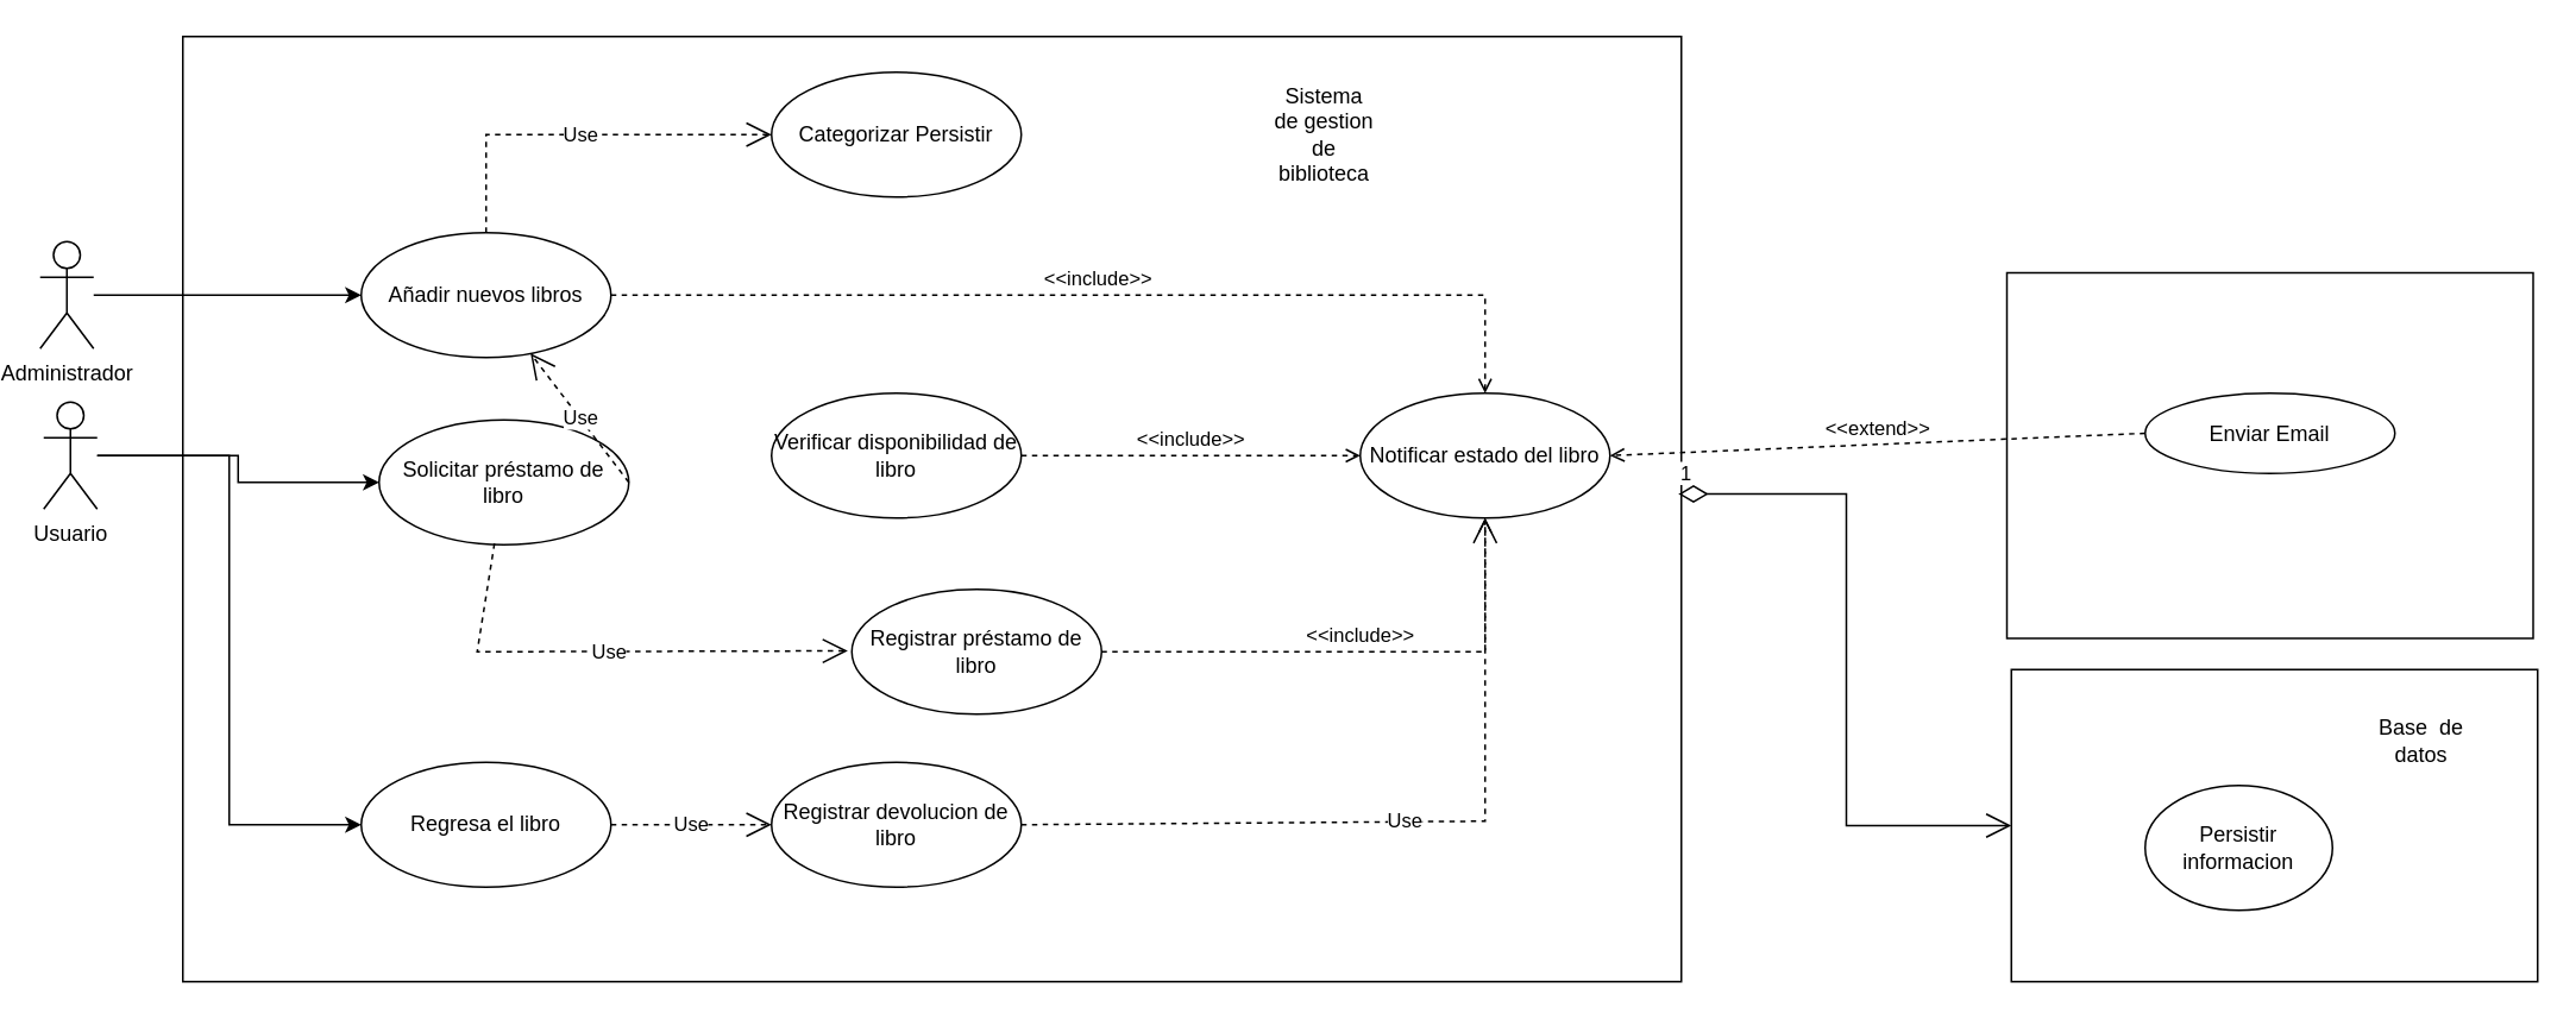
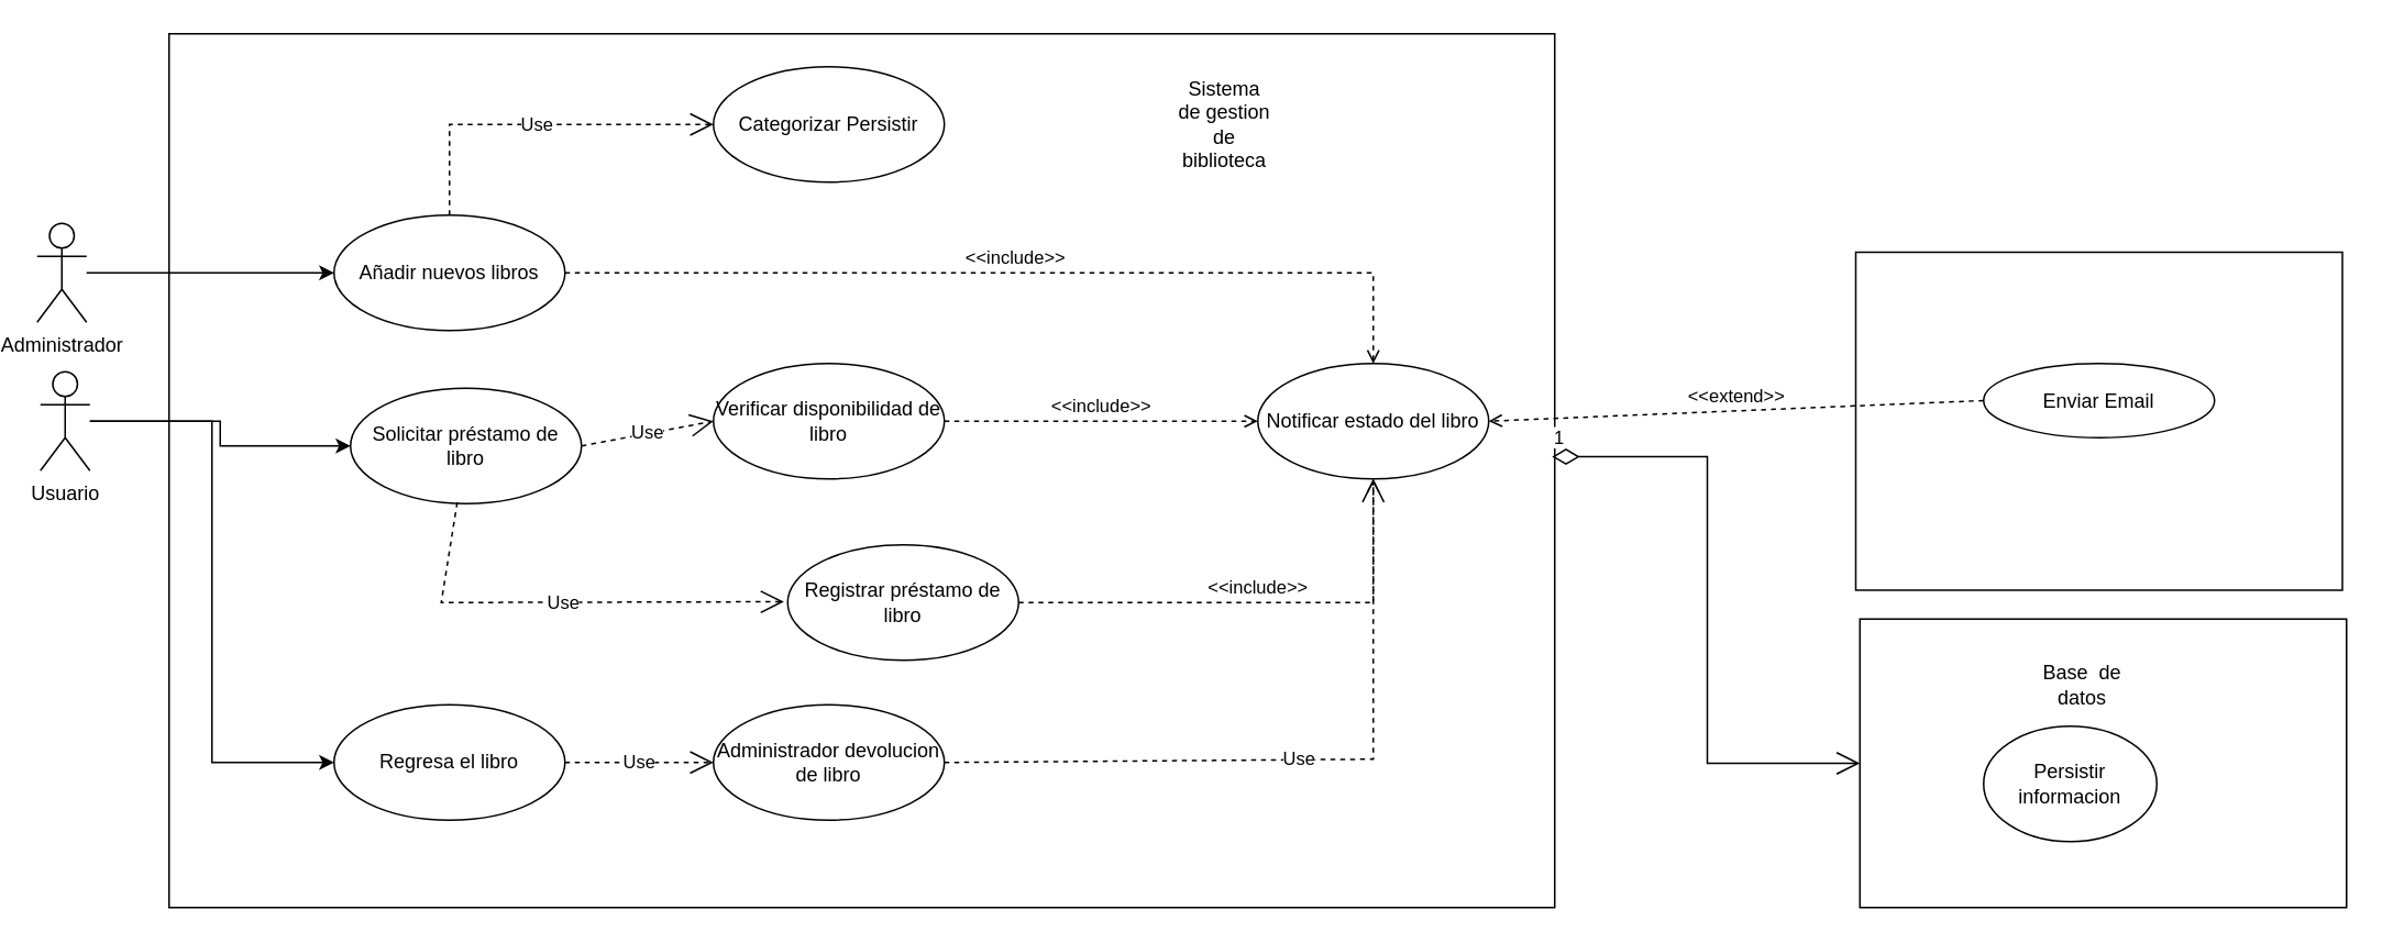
- <mxCell id="14" value="Use" style="endArrow=open;endSize=12;dashed=1;html=1;rounded=0;exitX=1;exitY=0.5;exitDx=0;exitDy=0;" parent="1" source="5" target="4" edge="1"><mxGeometry width="160" relative="1" as="geometry"><mxPoint x="350" y="260.03" as="sourcePoint" /><mxPoint x="519.94" y="320" as="targetPoint" /></mxGeometry></mxCell>
+ <mxCell id="14" value="Use" style="endArrow=open;endSize=12;dashed=1;html=1;rounded=0;exitX=1;exitY=0.5;exitDx=0;exitDy=0;entryX=0;entryY=0.5;entryDx=0;entryDy=0;" parent="1" source="5" target="7" edge="1"><mxGeometry width="160" relative="1" as="geometry"><mxPoint x="350" y="260.03" as="sourcePoint" /><mxPoint x="519.94" y="320" as="targetPoint" /></mxGeometry></mxCell>
- <mxCell id="26" value="Base&amp;nbsp; de datos" style="text;html=1;strokeColor=none;fillColor=none;align=center;verticalAlign=middle;whiteSpace=wrap;rounded=0;" parent="1" vertex="1"><mxGeometry x="1325" y="400" width="60" height="30" as="geometry" /></mxCell>
+ <mxCell id="26" value="Base&amp;nbsp; de datos" style="text;html=1;strokeColor=none;fillColor=none;align=center;verticalAlign=middle;whiteSpace=wrap;rounded=0;" parent="1" vertex="1"><mxGeometry x="1230" y="400" width="60" height="30" as="geometry" /></mxCell>
- <mxCell id="19" value="Registrar devolucion de libro" style="ellipse;whiteSpace=wrap;html=1;" parent="1" vertex="1"><mxGeometry x="430" y="427" width="140" height="70" as="geometry" /></mxCell>
+ <mxCell id="19" value="Administrador devolucion de libro" style="ellipse;whiteSpace=wrap;html=1;" parent="1" vertex="1"><mxGeometry x="430" y="427" width="140" height="70" as="geometry" /></mxCell>
